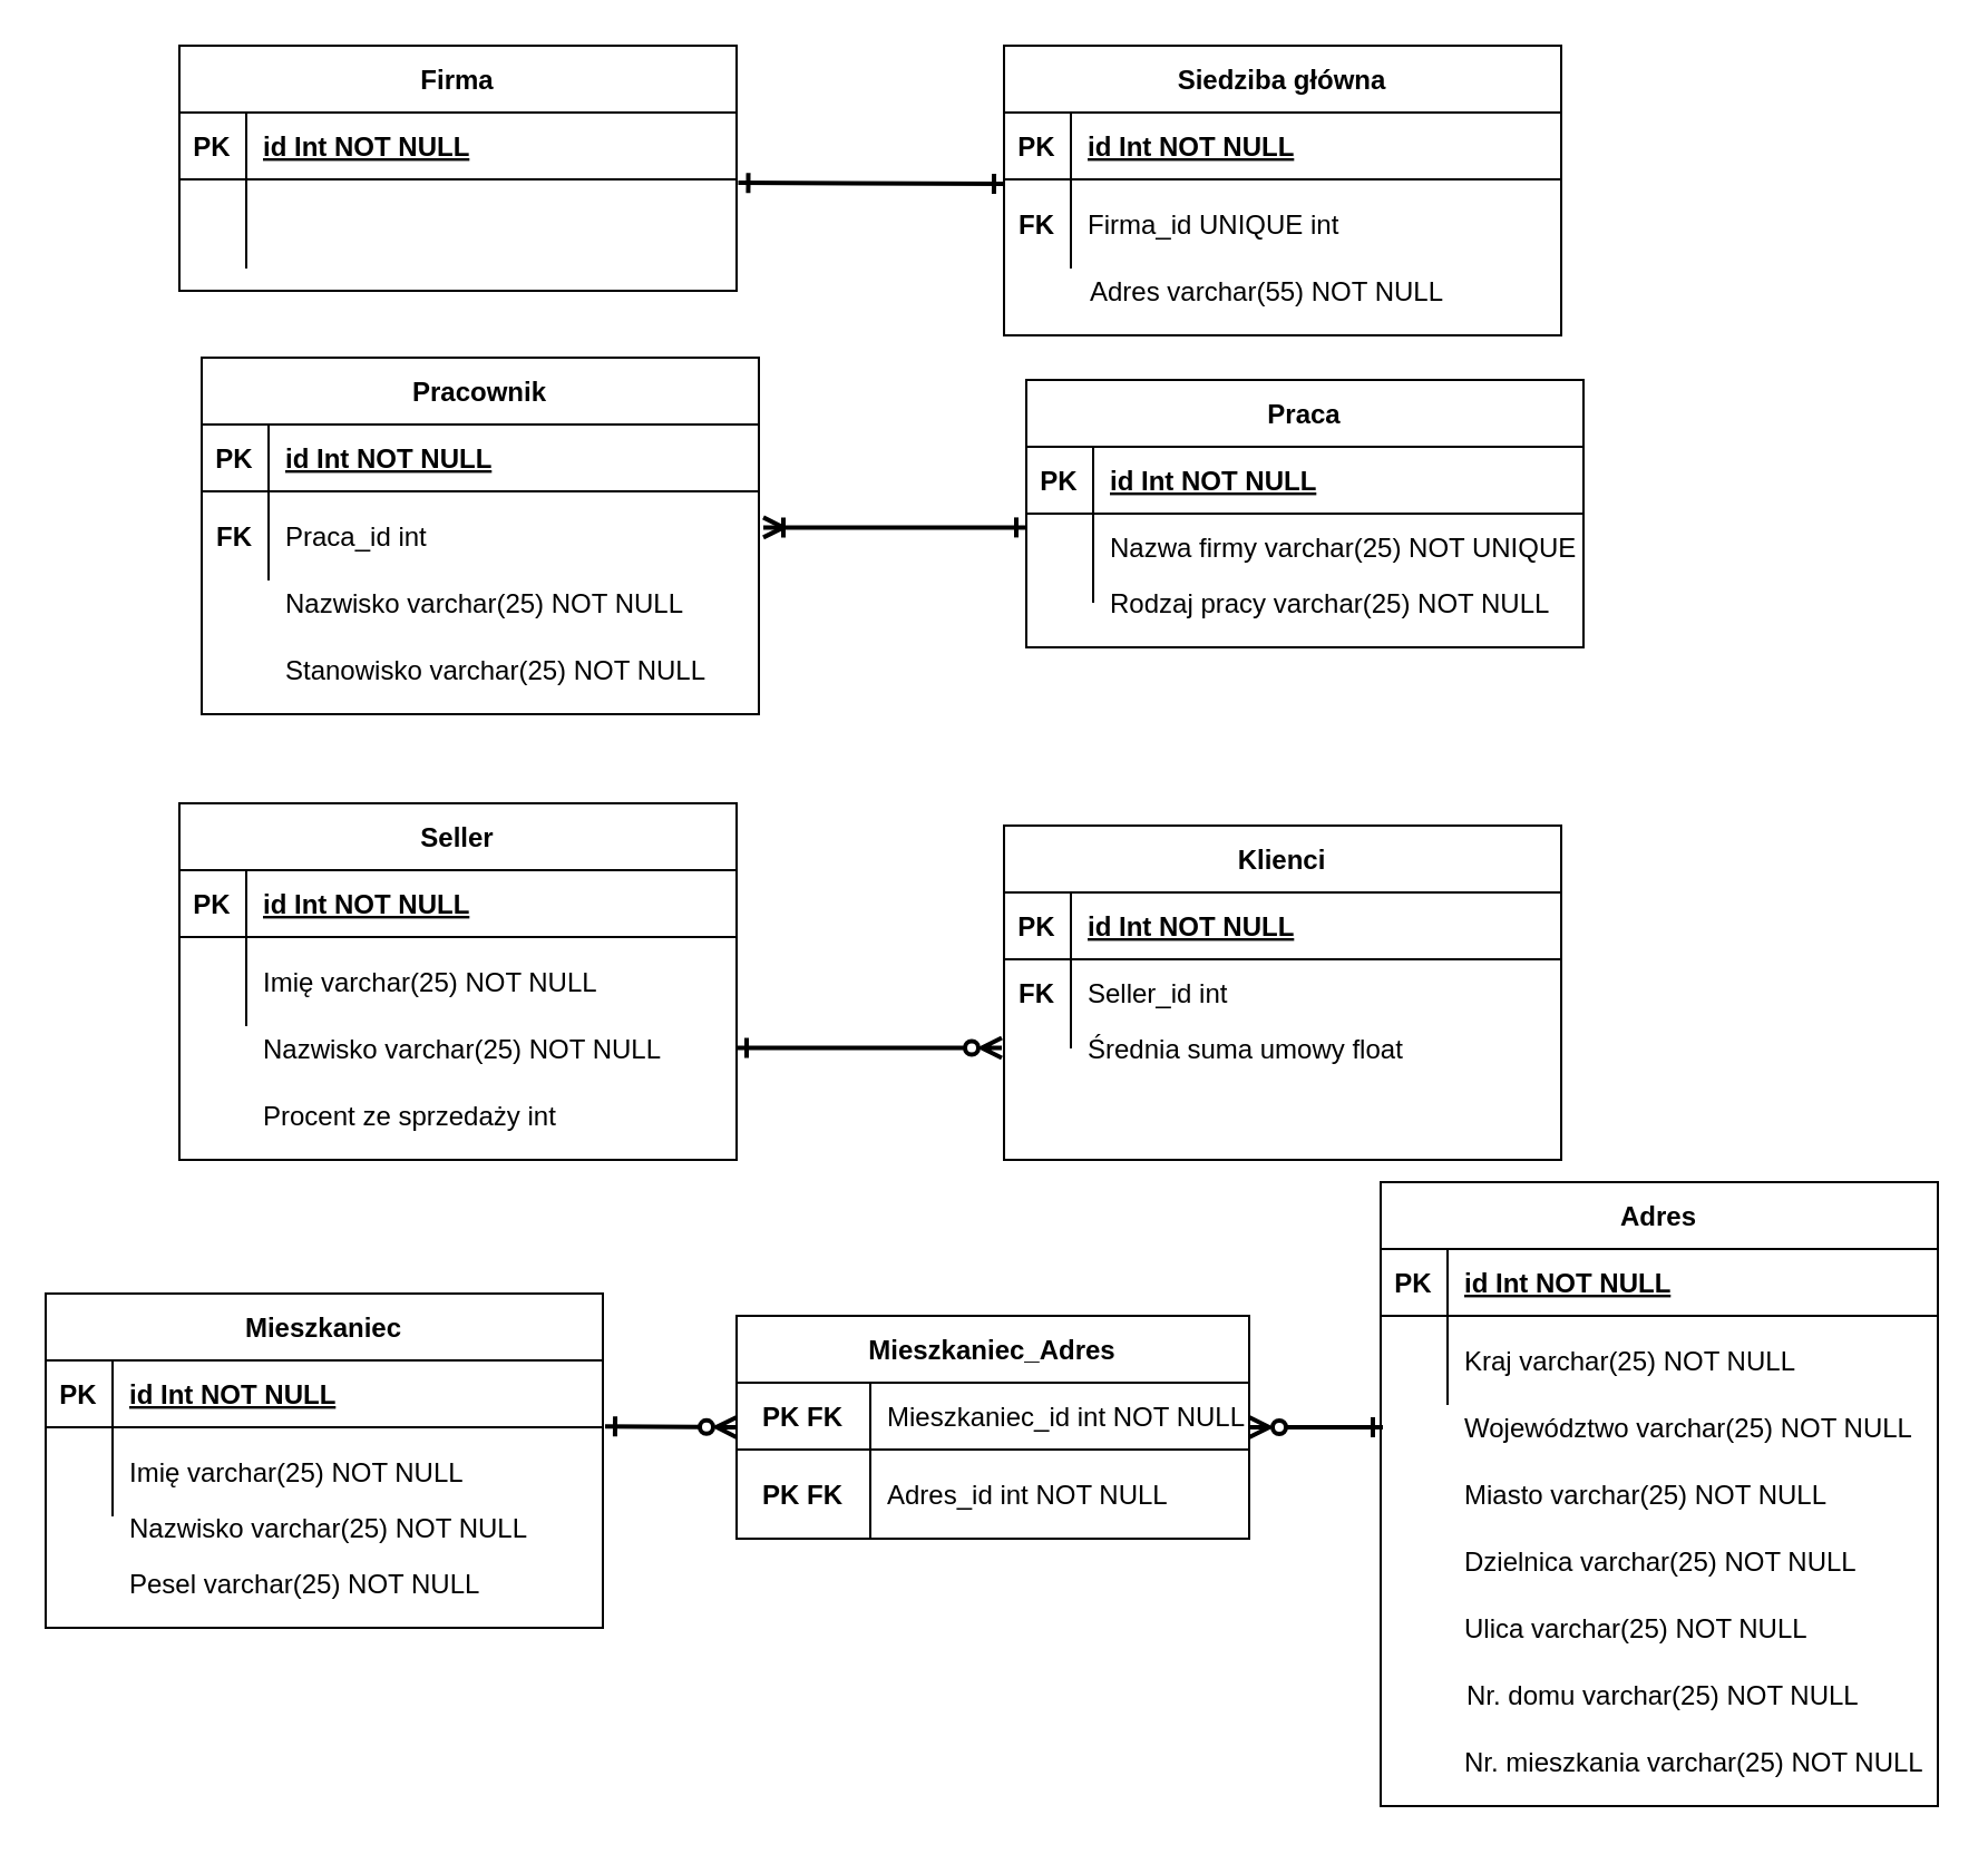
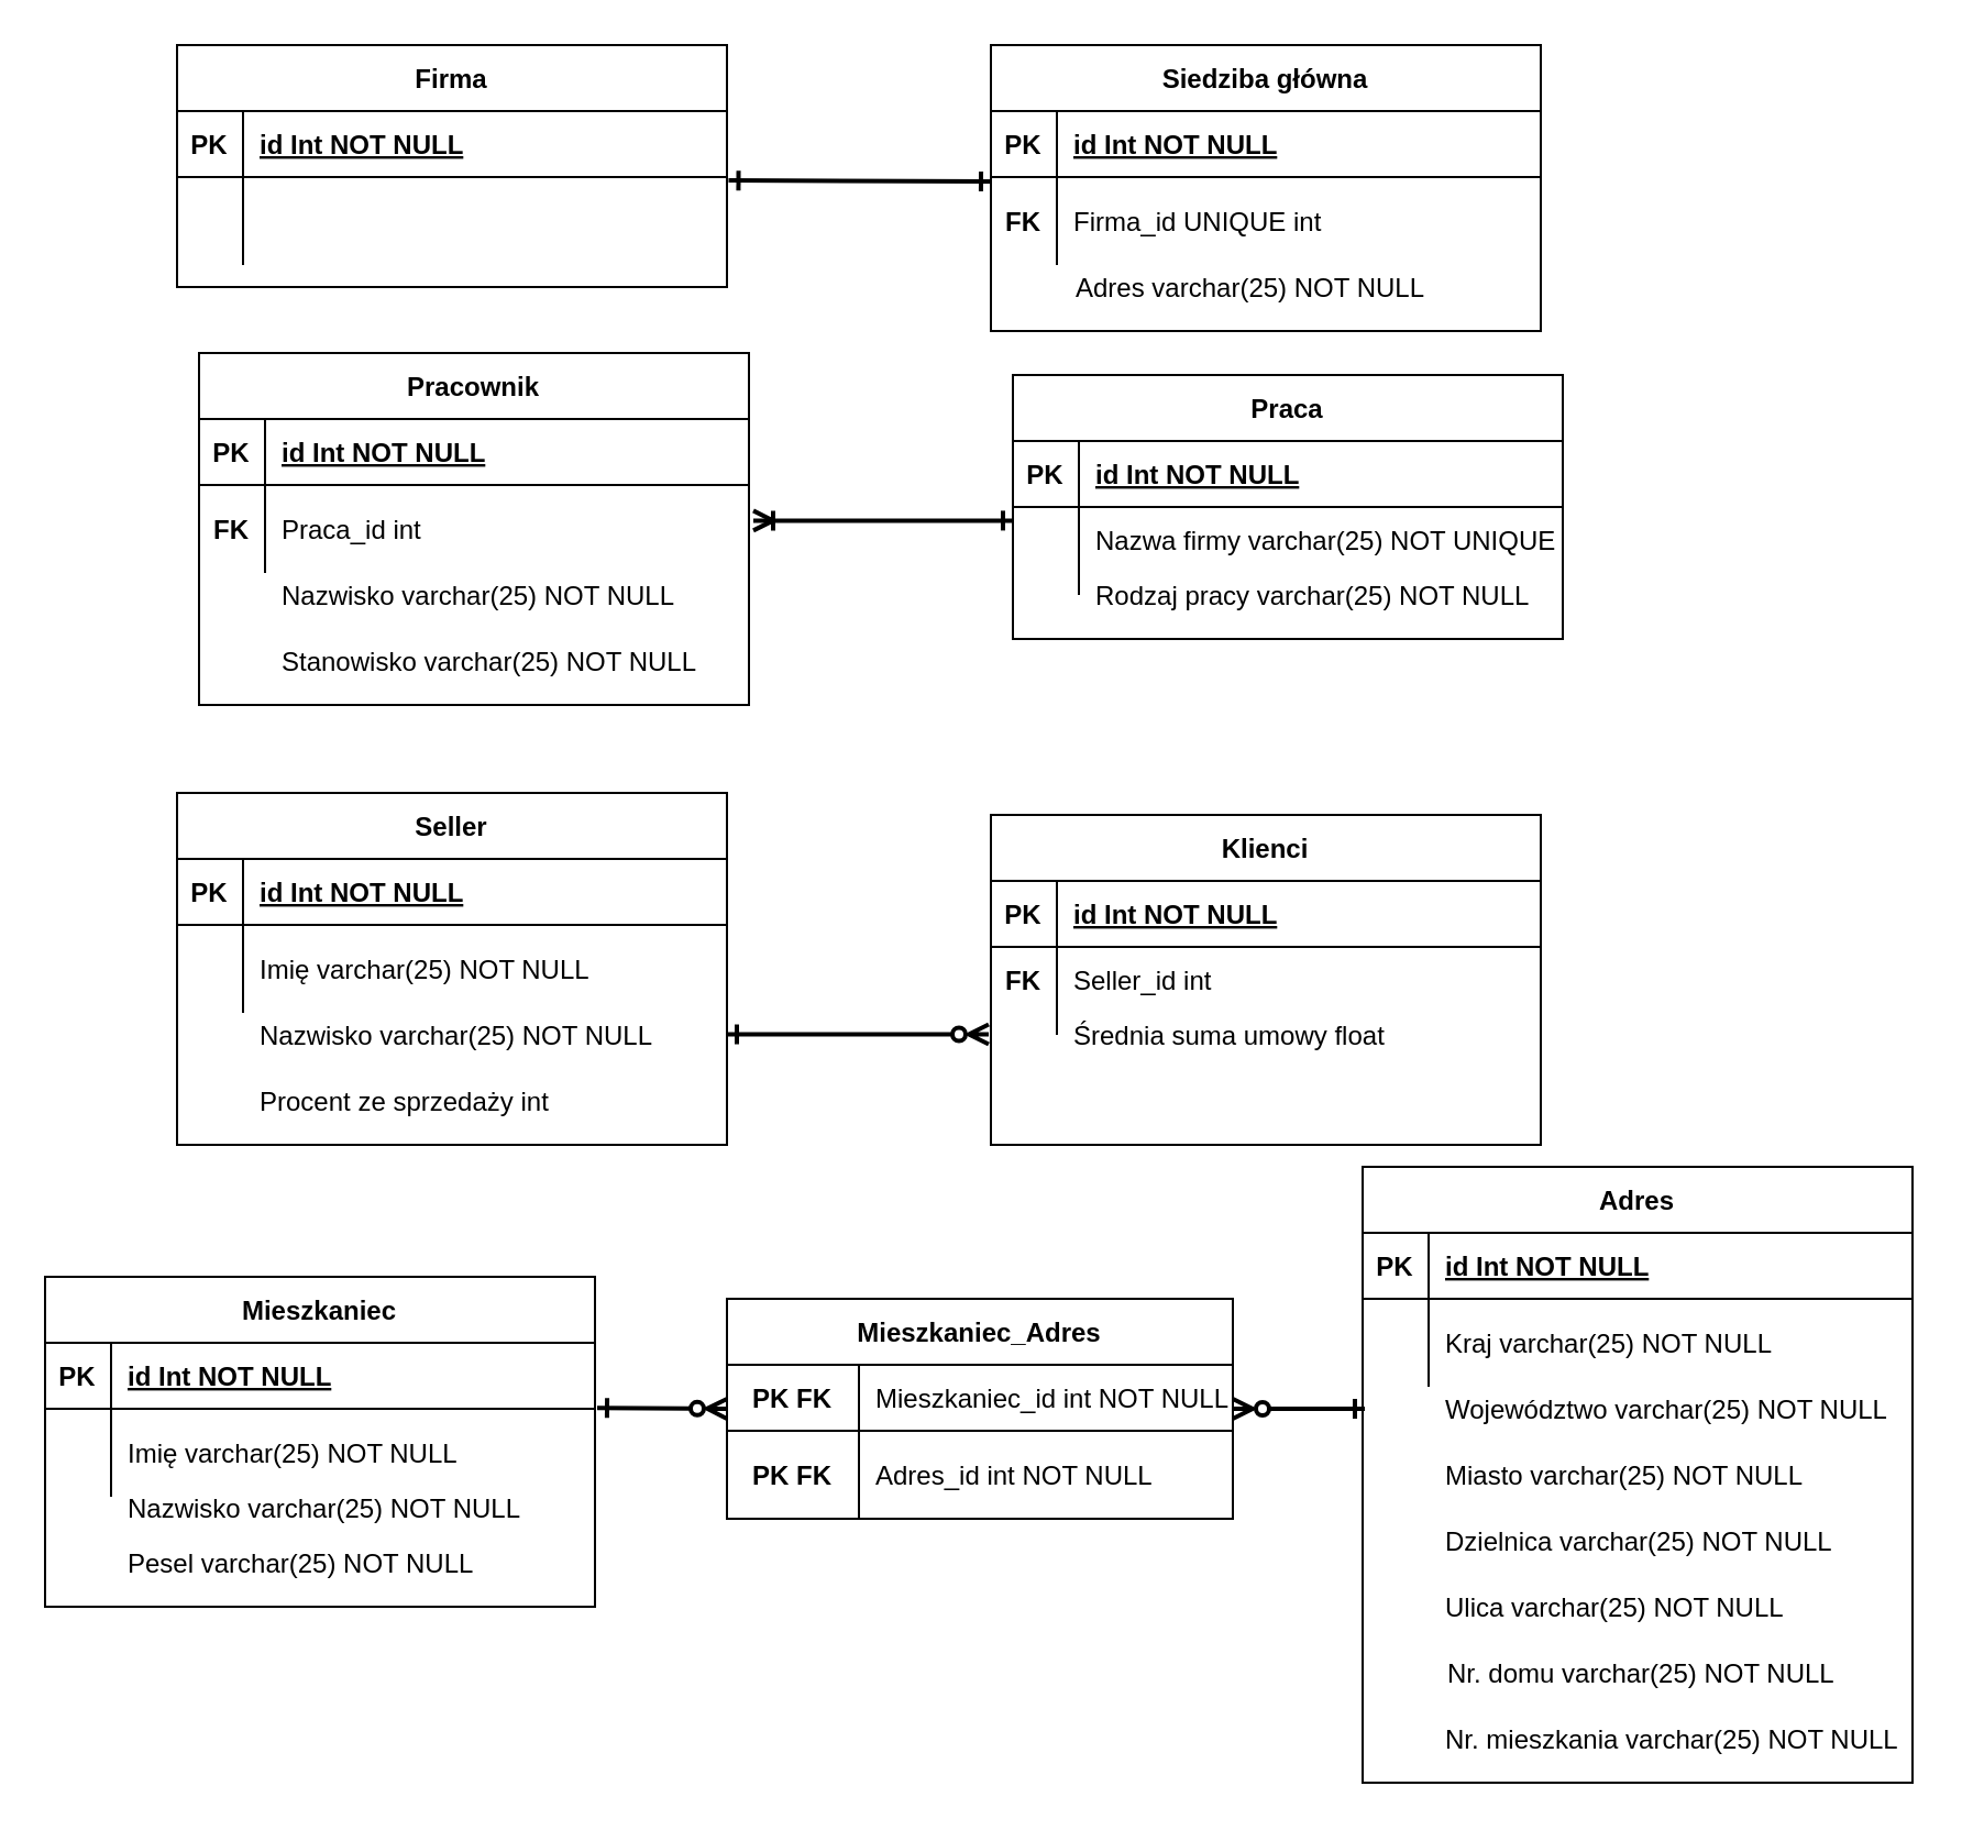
- <mxCell id="35" value="Adres varchar(55) NOT NULL" style="shape=partialRectangle;overflow=hidden;connectable=0;fillColor=none;top=0;left=0;bottom=0;right=0;align=left;spacingLeft=6;" vertex="1" parent="1"><mxGeometry x="481" y="110" width="220" height="40" as="geometry"><mxRectangle width="220" height="40" as="alternateBounds" /></mxGeometry></mxCell>
+ <mxCell id="35" value="Adres varchar(25) NOT NULL" style="shape=partialRectangle;overflow=hidden;connectable=0;fillColor=none;top=0;left=0;bottom=0;right=0;align=left;spacingLeft=6;" vertex="1" parent="1"><mxGeometry x="481" y="110" width="220" height="40" as="geometry"><mxRectangle width="220" height="40" as="alternateBounds" /></mxGeometry></mxCell>
